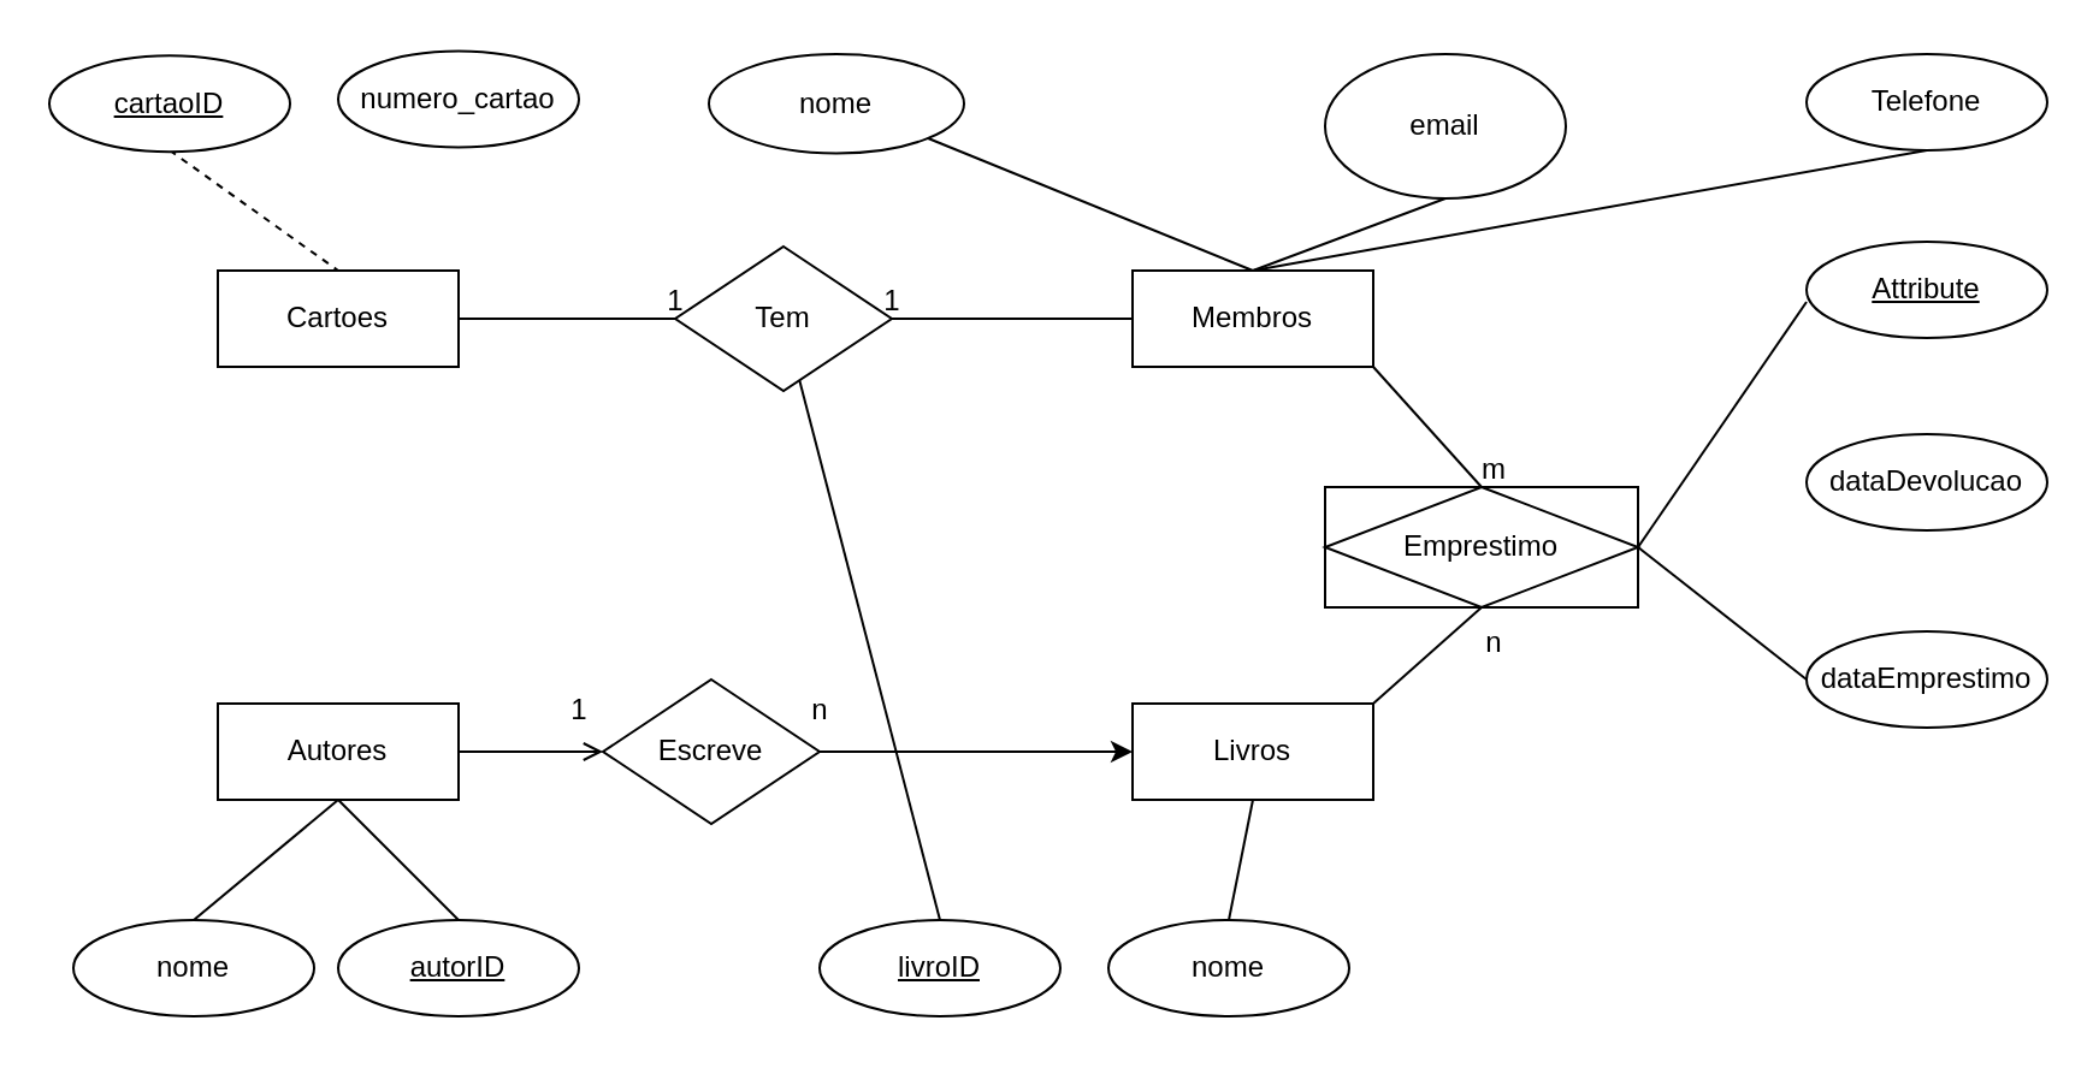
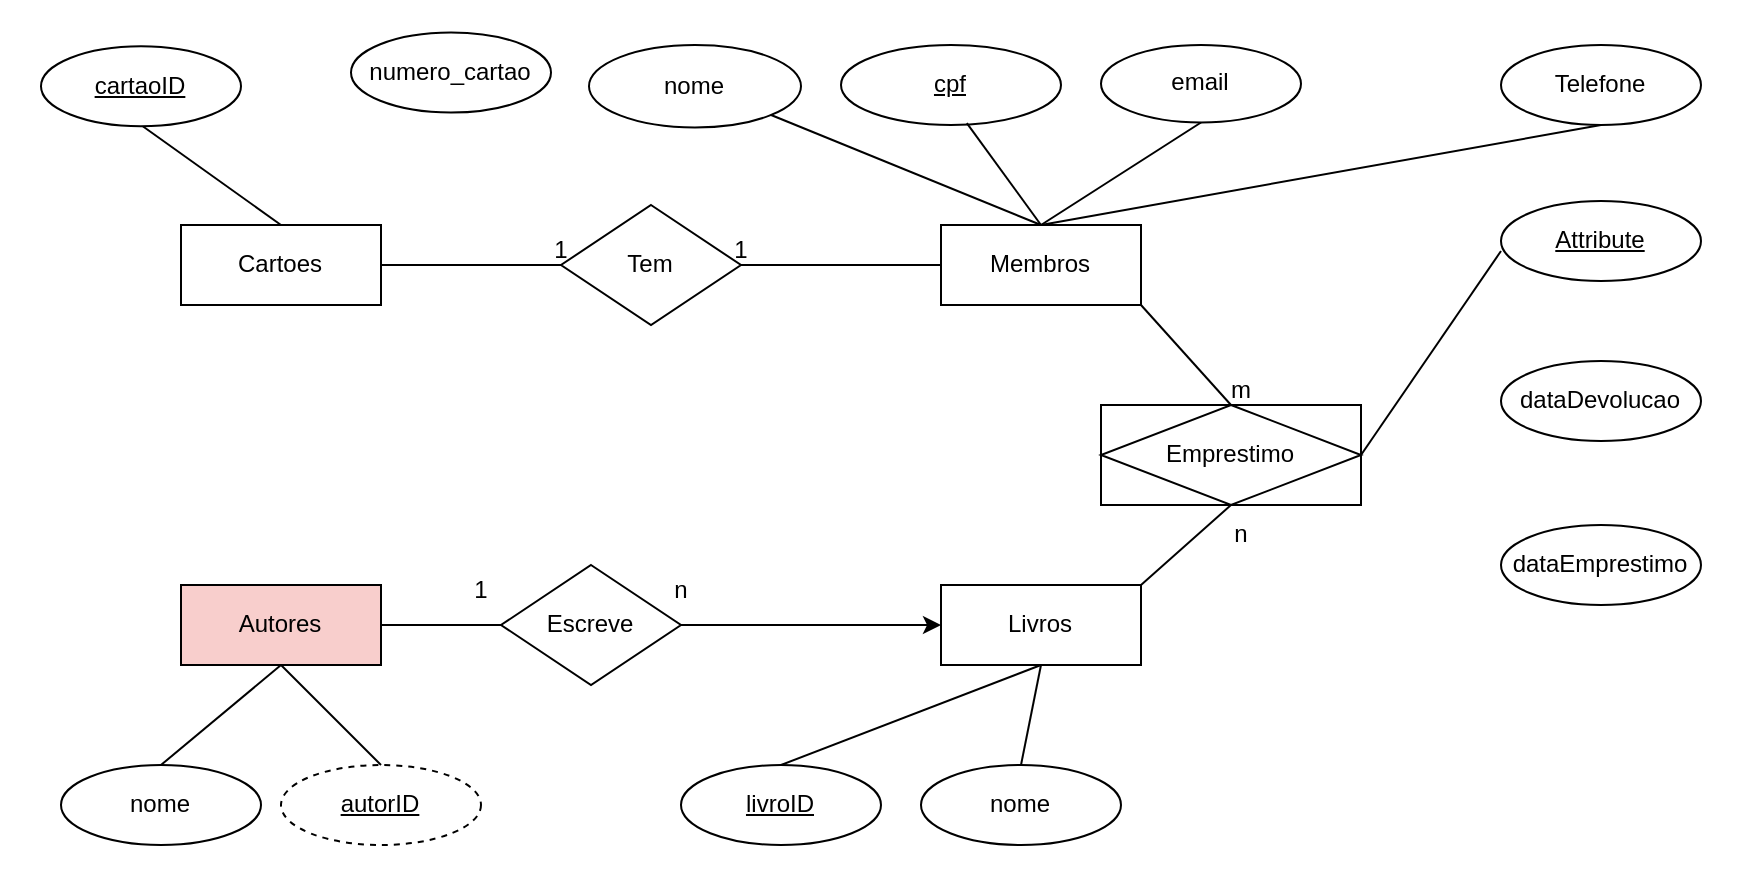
- <mxCell id="9" value="numero_cartao" style="ellipse;whiteSpace=wrap;html=1;align=center;" vertex="1" parent="1"><mxGeometry x="140" y="20.75" width="100" height="40" as="geometry" /></mxCell>
+ <mxCell id="9" value="numero_cartao" style="ellipse;whiteSpace=wrap;html=1;align=center;" vertex="1" parent="1"><mxGeometry x="175" y="15.75" width="100" height="40" as="geometry" /></mxCell>
+ <mxCell id="11" value="cpf" style="ellipse;whiteSpace=wrap;html=1;align=center;fontStyle=4;" vertex="1" parent="1"><mxGeometry x="420" y="22" width="110" height="40" as="geometry" /></mxCell>
- <mxCell id="13" value="email" style="ellipse;whiteSpace=wrap;html=1;align=center;" vertex="1" parent="1"><mxGeometry x="550" y="22" width="100" height="60" as="geometry" /></mxCell>
+ <mxCell id="13" value="email" style="ellipse;whiteSpace=wrap;html=1;align=center;" vertex="1" parent="1"><mxGeometry x="550" y="22" width="100" height="38.75" as="geometry" /></mxCell>
+ <mxCell id="16" value="" style="endArrow=none;html=1;rounded=0;exitX=0.572;exitY=0.976;exitDx=0;exitDy=0;exitPerimeter=0;entryX=0.5;entryY=0;entryDx=0;entryDy=0;" edge="1" parent="1" source="11" target="3"><mxGeometry relative="1" as="geometry"><mxPoint x="410" y="292" as="sourcePoint" /><mxPoint x="570" y="292" as="targetPoint" /></mxGeometry></mxCell>
- <mxCell id="10" value="" style="endArrow=none;html=1;rounded=0;exitX=0.5;exitY=0.984;exitDx=0;exitDy=0;entryX=0.5;entryY=0;entryDx=0;entryDy=0;exitPerimeter=0;dashed=1;" edge="1" parent="1" source="19" target="2"><mxGeometry relative="1" as="geometry"><mxPoint x="75" y="72" as="sourcePoint" /><mxPoint x="570" y="292" as="targetPoint" /></mxGeometry></mxCell>
+ <mxCell id="10" value="" style="endArrow=none;html=1;rounded=0;exitX=0.5;exitY=0.984;exitDx=0;exitDy=0;entryX=0.5;entryY=0;entryDx=0;entryDy=0;exitPerimeter=0;" edge="1" parent="1" source="19" target="2"><mxGeometry relative="1" as="geometry"><mxPoint x="75" y="72" as="sourcePoint" /><mxPoint x="570" y="292" as="targetPoint" /></mxGeometry></mxCell>
- <mxCell id="28" value="" style="endArrow=none;html=1;rounded=0;entryX=0;entryY=0.5;entryDx=0;entryDy=0;exitX=1;exitY=0.5;exitDx=0;exitDy=0;" edge="1" parent="1" source="6" target="26"><mxGeometry relative="1" as="geometry"><mxPoint x="410" y="292" as="sourcePoint" /><mxPoint x="570" y="292" as="targetPoint" /></mxGeometry></mxCell>
- <mxCell id="43" value="" style="endArrow=none;html=1;rounded=0;exitX=0.5;exitY=0;exitDx=0;exitDy=0;" edge="1" parent="1" source="42" target="7"><mxGeometry relative="1" as="geometry"><mxPoint x="410" y="292" as="sourcePoint" /><mxPoint x="570" y="292" as="targetPoint" /></mxGeometry></mxCell>
+ <mxCell id="43" value="" style="endArrow=none;html=1;rounded=0;exitX=0.5;exitY=0;exitDx=0;exitDy=0;entryX=0.5;entryY=1;entryDx=0;entryDy=0;" edge="1" parent="1" source="42" target="4"><mxGeometry relative="1" as="geometry"><mxPoint x="410" y="292" as="sourcePoint" /><mxPoint x="570" y="292" as="targetPoint" /></mxGeometry></mxCell>
- <mxCell id="5" value="Autores" style="whiteSpace=wrap;html=1;align=center;" vertex="1" parent="1"><mxGeometry x="90" y="292" width="100" height="40" as="geometry" /></mxCell>
+ <mxCell id="5" value="Autores" style="whiteSpace=wrap;html=1;align=center;fillColor=#f8cecc;" vertex="1" parent="1"><mxGeometry x="90" y="292" width="100" height="40" as="geometry" /></mxCell>
- <mxCell id="29" value="" style="endArrow=open;html=1;rounded=0;exitX=1;exitY=0.5;exitDx=0;exitDy=0;entryX=0;entryY=0.5;entryDx=0;entryDy=0;" edge="1" parent="1" source="5" target="8"><mxGeometry relative="1" as="geometry"><mxPoint x="410" y="302" as="sourcePoint" /><mxPoint x="570" y="302" as="targetPoint" /></mxGeometry></mxCell>
+ <mxCell id="29" value="" style="endArrow=none;html=1;rounded=0;exitX=1;exitY=0.5;exitDx=0;exitDy=0;entryX=0;entryY=0.5;entryDx=0;entryDy=0;" edge="1" parent="1" source="5" target="8"><mxGeometry relative="1" as="geometry"><mxPoint x="410" y="302" as="sourcePoint" /><mxPoint x="570" y="302" as="targetPoint" /></mxGeometry></mxCell>
- <mxCell id="20" value="autorID" style="ellipse;whiteSpace=wrap;html=1;align=center;fontStyle=4;" vertex="1" parent="1"><mxGeometry x="140" y="382" width="100" height="40" as="geometry" /></mxCell>
+ <mxCell id="20" value="autorID" style="ellipse;whiteSpace=wrap;html=1;align=center;fontStyle=4;dashed=1;" vertex="1" parent="1"><mxGeometry x="140" y="382" width="100" height="40" as="geometry" /></mxCell>
